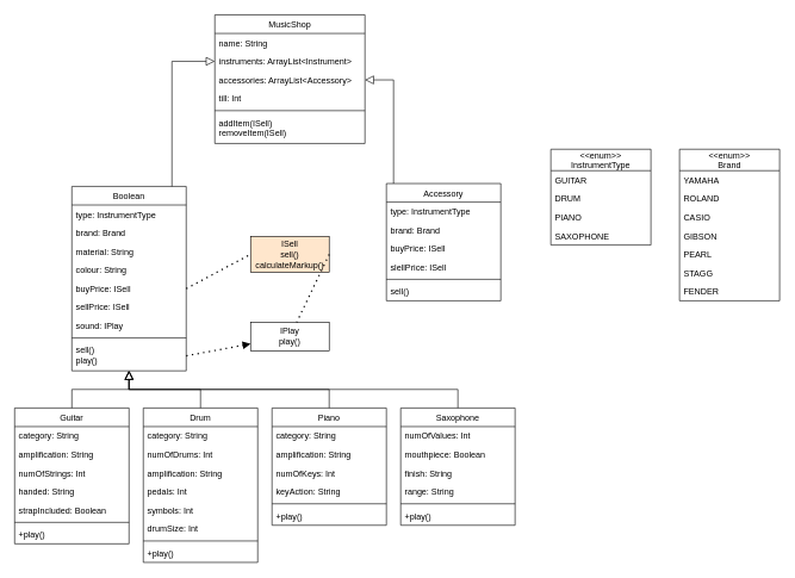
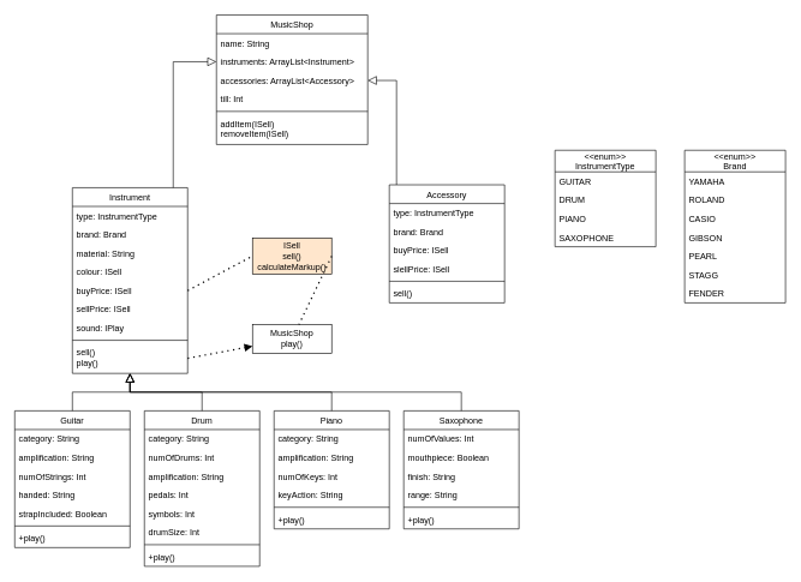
- <mxCell id="2" value="Boolean" style="swimlane;fontStyle=0;align=center;verticalAlign=top;childLayout=stackLayout;horizontal=1;startSize=26;horizontalStack=0;resizeParent=1;resizeLast=0;collapsible=1;marginBottom=0;rounded=0;shadow=0;strokeWidth=1;" parent="1" vertex="1"><mxGeometry x="100" y="260" width="160" height="258" as="geometry"><mxRectangle x="230" y="140" width="160" height="26" as="alternateBounds" /></mxGeometry></mxCell>
+ <mxCell id="2" value="Instrument" style="swimlane;fontStyle=0;align=center;verticalAlign=top;childLayout=stackLayout;horizontal=1;startSize=26;horizontalStack=0;resizeParent=1;resizeLast=0;collapsible=1;marginBottom=0;rounded=0;shadow=0;strokeWidth=1;" parent="1" vertex="1"><mxGeometry x="100" y="260" width="160" height="258" as="geometry"><mxRectangle x="230" y="140" width="160" height="26" as="alternateBounds" /></mxGeometry></mxCell>
- <mxCell id="6" value="colour: String" style="text;align=left;verticalAlign=top;spacingLeft=4;spacingRight=4;overflow=hidden;rotatable=0;points=[[0,0.5],[1,0.5]];portConstraint=eastwest;rounded=0;shadow=0;html=0;" vertex="1" parent="2"><mxGeometry y="104" width="160" height="26" as="geometry" /></mxCell>
+ <mxCell id="6" value="colour: ISell" style="text;align=left;verticalAlign=top;spacingLeft=4;spacingRight=4;overflow=hidden;rotatable=0;points=[[0,0.5],[1,0.5]];portConstraint=eastwest;rounded=0;shadow=0;html=0;" vertex="1" parent="2"><mxGeometry y="104" width="160" height="26" as="geometry" /></mxCell>
- <mxCell id="28" value="IPlay&lt;br&gt;play()" style="rounded=0;whiteSpace=wrap;html=1;" vertex="1" parent="1"><mxGeometry x="350" y="450" width="110" height="40" as="geometry" /></mxCell>
+ <mxCell id="28" value="MusicShop&lt;br&gt;play()" style="rounded=0;whiteSpace=wrap;html=1;" vertex="1" parent="1"><mxGeometry x="350" y="450" width="110" height="40" as="geometry" /></mxCell>
